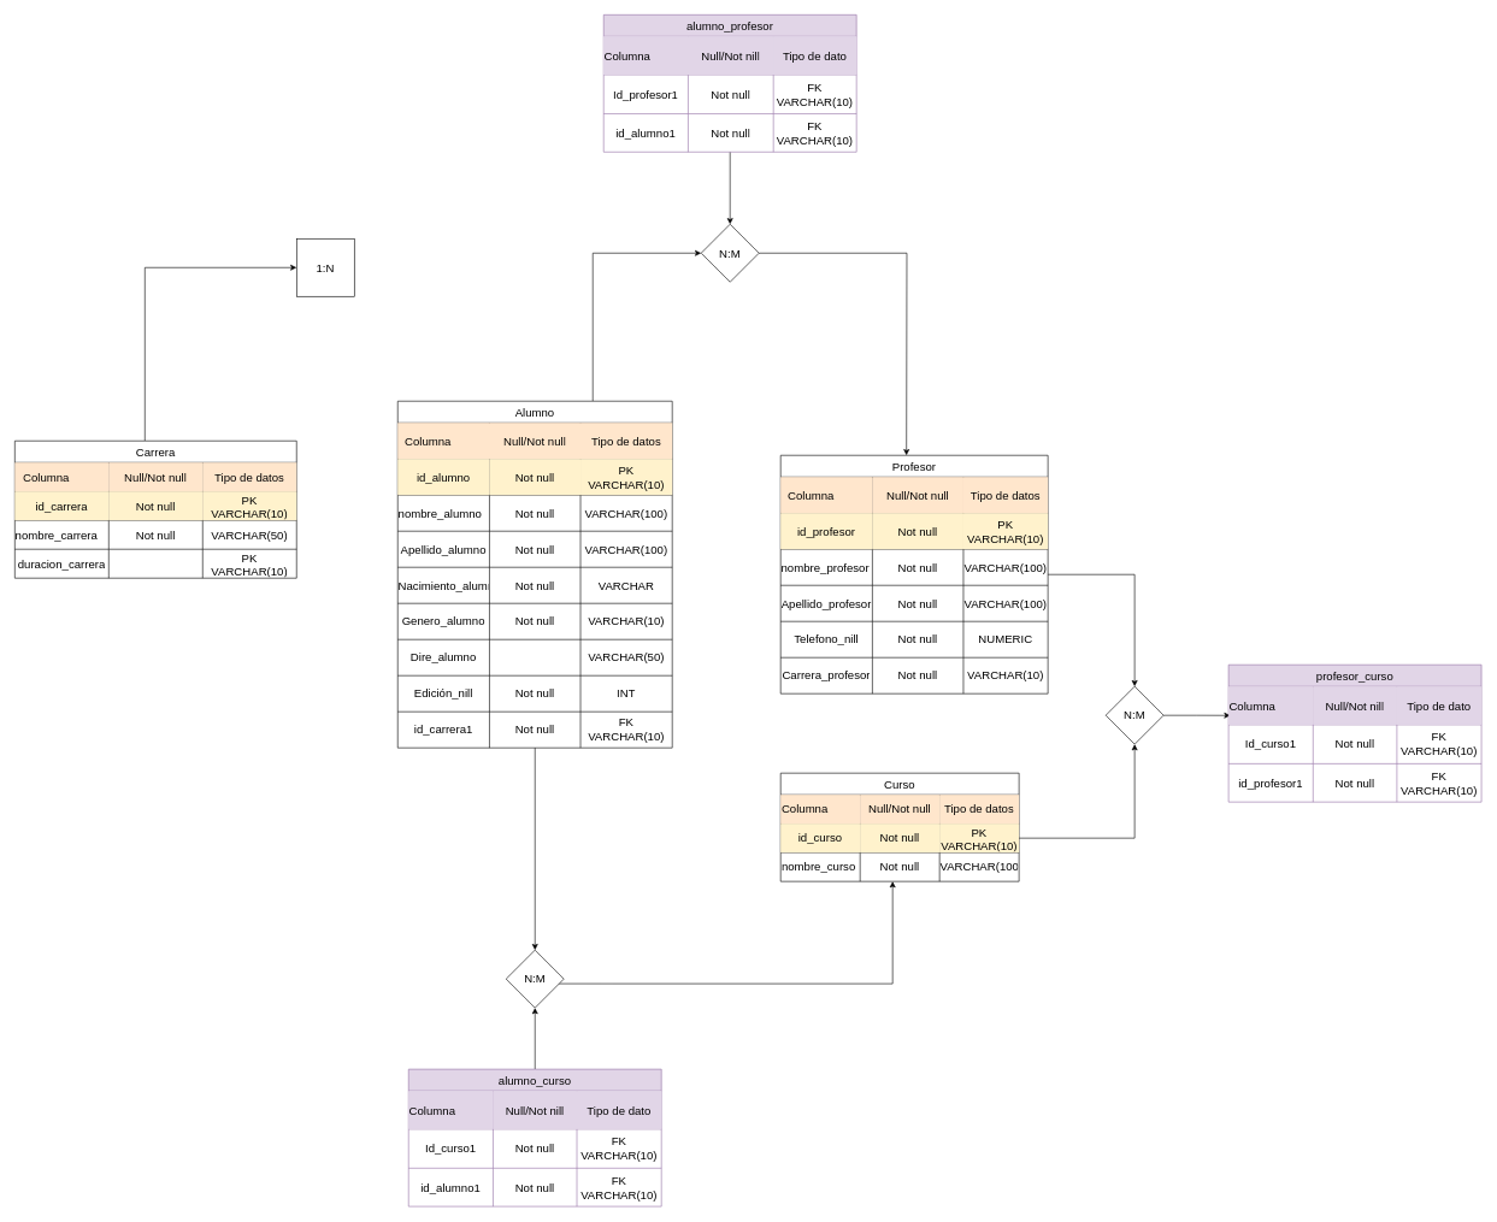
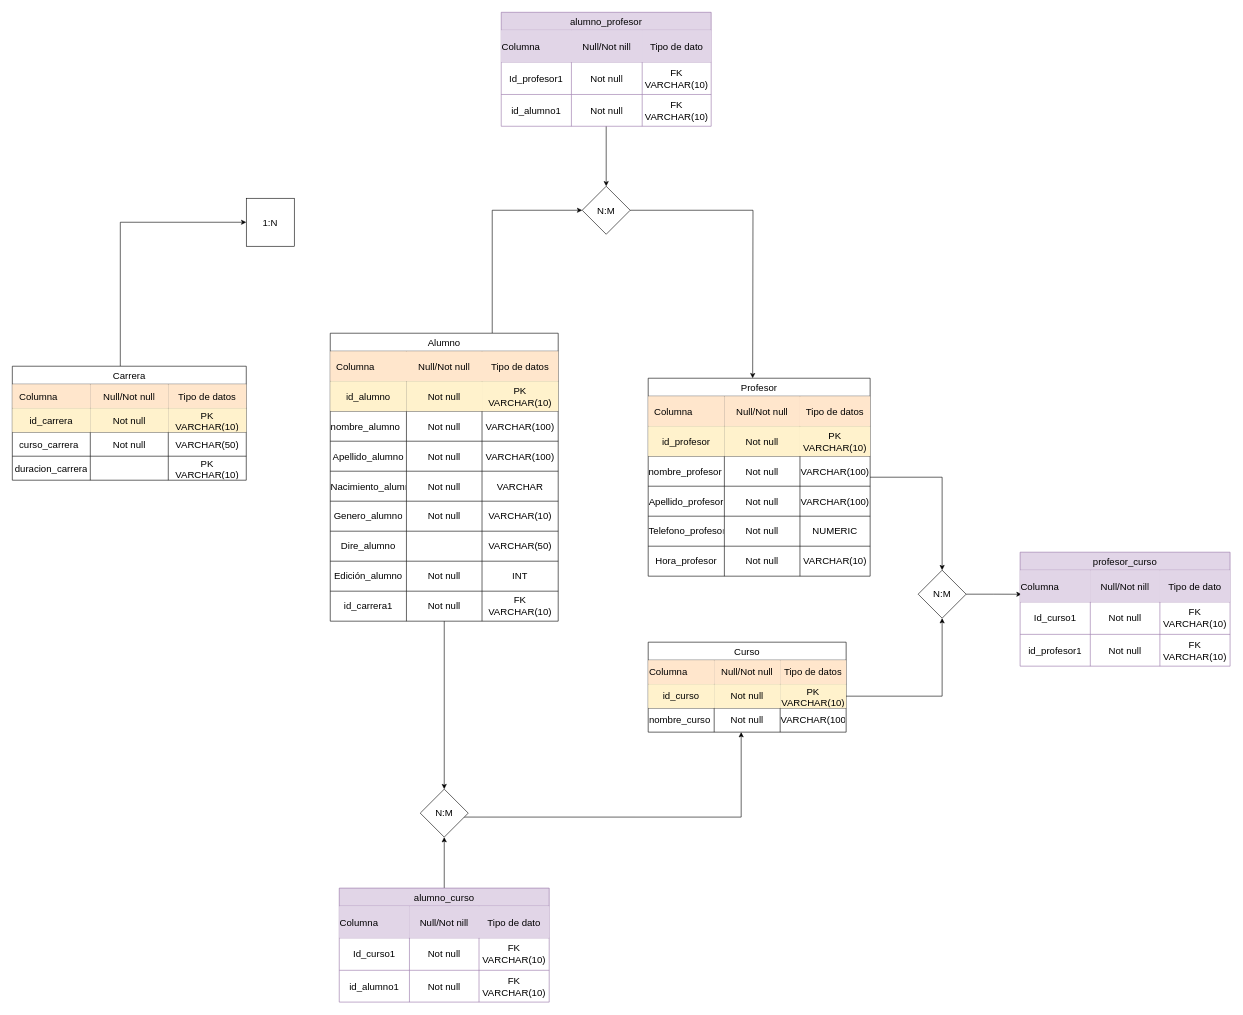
- <mxCell id="91" value="nombre_carrera&lt;span style=&quot;white-space: pre;&quot;&gt;&#09;&lt;/span&gt;" style="shape=partialRectangle;html=1;whiteSpace=wrap;connectable=0;strokeColor=inherit;overflow=hidden;fillColor=none;top=0;left=0;bottom=0;right=0;pointerEvents=1;fontSize=16;" vertex="1" parent="90"><mxGeometry width="130" height="40" as="geometry"><mxRectangle width="130" height="40" as="alternateBounds" /></mxGeometry></mxCell>
+ <mxCell id="91" value="curso_carrera&lt;span style=&quot;white-space: pre;&quot;&gt;&#09;&lt;/span&gt;" style="shape=partialRectangle;html=1;whiteSpace=wrap;connectable=0;strokeColor=inherit;overflow=hidden;fillColor=none;top=0;left=0;bottom=0;right=0;pointerEvents=1;fontSize=16;" vertex="1" parent="90"><mxGeometry width="130" height="40" as="geometry"><mxRectangle width="130" height="40" as="alternateBounds" /></mxGeometry></mxCell>
- <mxCell id="34" value="Telefono_nill" style="shape=partialRectangle;html=1;whiteSpace=wrap;connectable=0;strokeColor=inherit;overflow=hidden;fillColor=none;top=0;left=0;bottom=0;right=0;pointerEvents=1;fontSize=16;" vertex="1" parent="33"><mxGeometry width="127" height="50" as="geometry"><mxRectangle width="127" height="50" as="alternateBounds" /></mxGeometry></mxCell>
+ <mxCell id="34" value="Telefono_profesor" style="shape=partialRectangle;html=1;whiteSpace=wrap;connectable=0;strokeColor=inherit;overflow=hidden;fillColor=none;top=0;left=0;bottom=0;right=0;pointerEvents=1;fontSize=16;" vertex="1" parent="33"><mxGeometry width="127" height="50" as="geometry"><mxRectangle width="127" height="50" as="alternateBounds" /></mxGeometry></mxCell>
- <mxCell id="38" value="Carrera_profesor" style="shape=partialRectangle;html=1;whiteSpace=wrap;connectable=0;strokeColor=inherit;overflow=hidden;fillColor=none;top=0;left=0;bottom=0;right=0;pointerEvents=1;fontSize=16;" vertex="1" parent="37"><mxGeometry width="127" height="50" as="geometry"><mxRectangle width="127" height="50" as="alternateBounds" /></mxGeometry></mxCell>
+ <mxCell id="38" value="Hora_profesor" style="shape=partialRectangle;html=1;whiteSpace=wrap;connectable=0;strokeColor=inherit;overflow=hidden;fillColor=none;top=0;left=0;bottom=0;right=0;pointerEvents=1;fontSize=16;" vertex="1" parent="37"><mxGeometry width="127" height="50" as="geometry"><mxRectangle width="127" height="50" as="alternateBounds" /></mxGeometry></mxCell>
- <mxCell id="73" value="Edición_nill" style="shape=partialRectangle;html=1;whiteSpace=wrap;connectable=0;strokeColor=inherit;overflow=hidden;fillColor=none;top=0;left=0;bottom=0;right=0;pointerEvents=1;fontSize=16;" vertex="1" parent="72"><mxGeometry width="127" height="50" as="geometry"><mxRectangle width="127" height="50" as="alternateBounds" /></mxGeometry></mxCell>
+ <mxCell id="73" value="Edición_alumno" style="shape=partialRectangle;html=1;whiteSpace=wrap;connectable=0;strokeColor=inherit;overflow=hidden;fillColor=none;top=0;left=0;bottom=0;right=0;pointerEvents=1;fontSize=16;" vertex="1" parent="72"><mxGeometry width="127" height="50" as="geometry"><mxRectangle width="127" height="50" as="alternateBounds" /></mxGeometry></mxCell>
